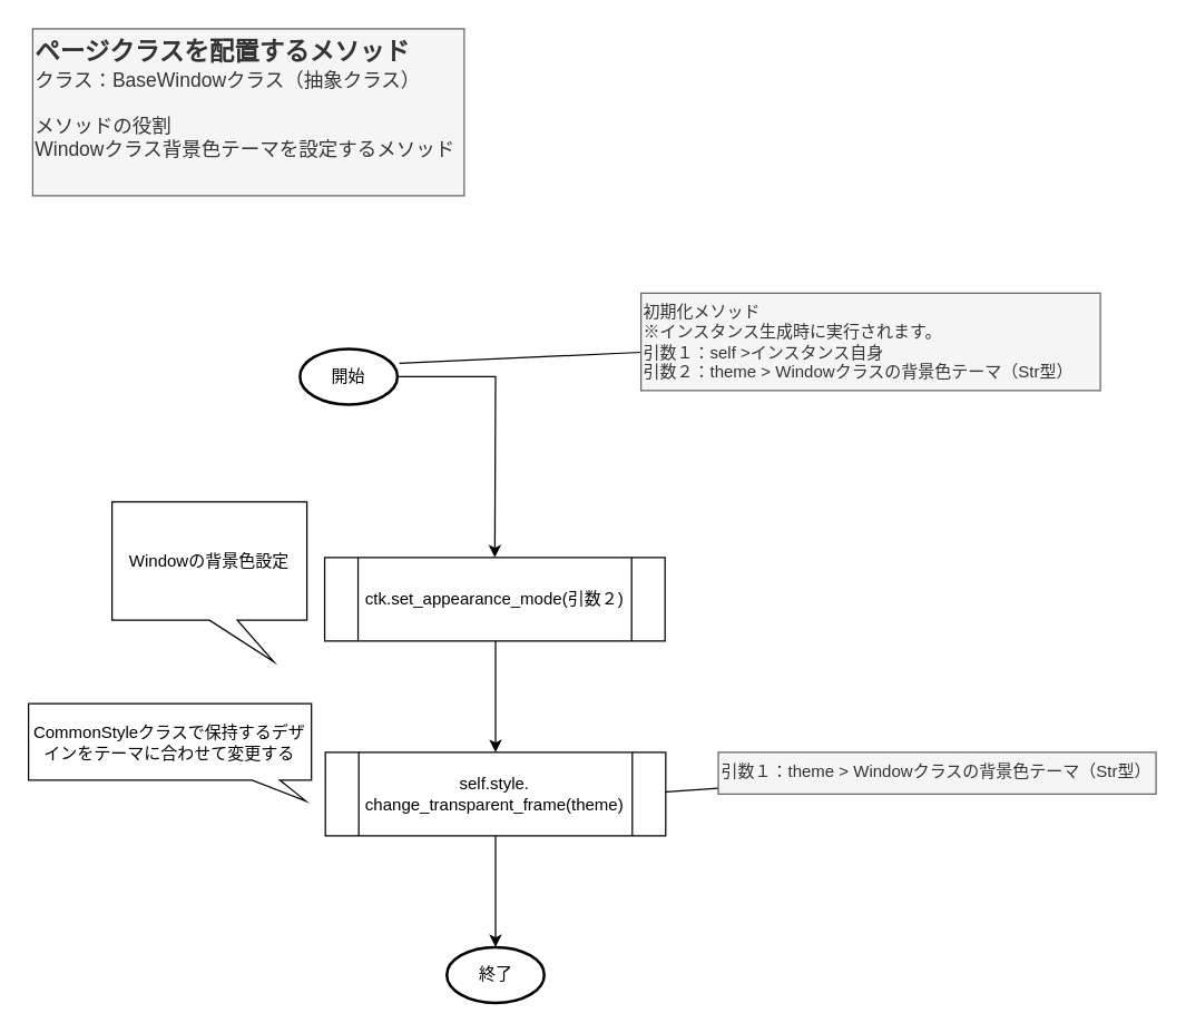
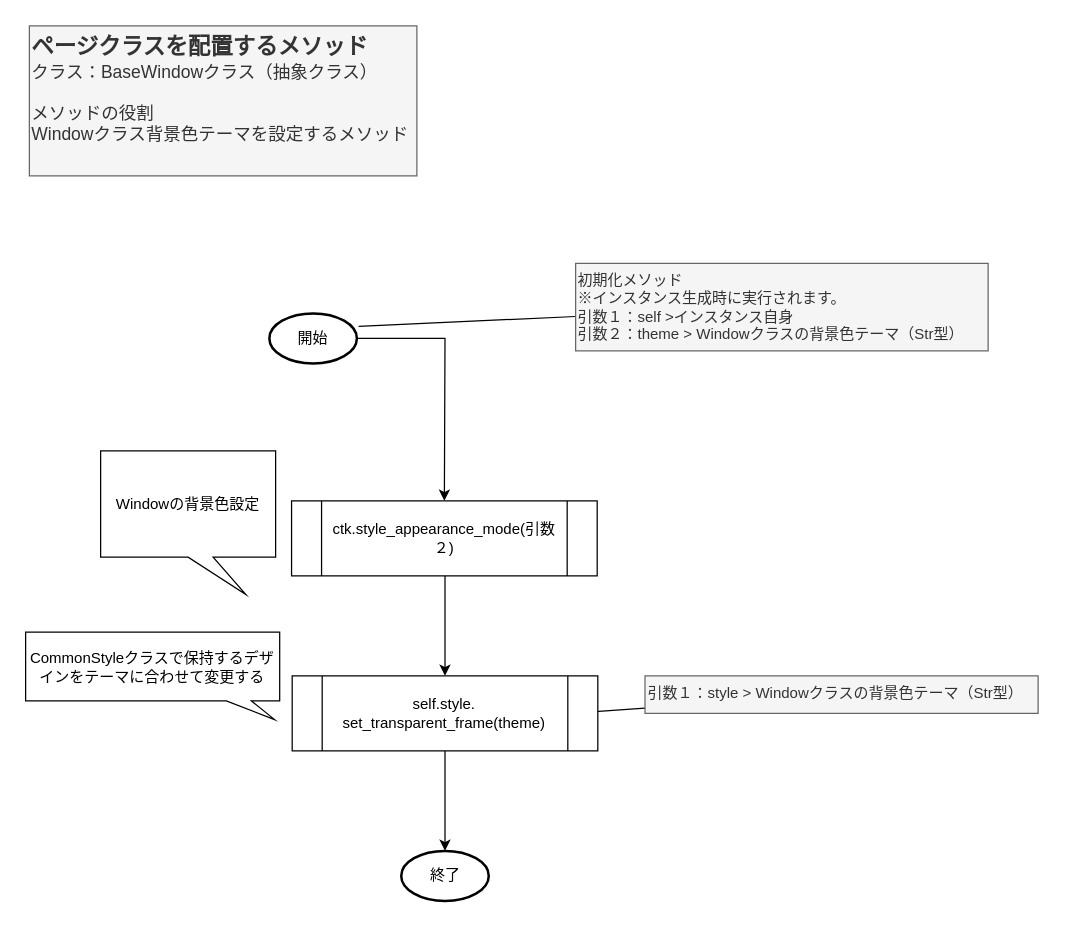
- <mxCell id="12" value="ctk.set_appearance_mode(引数２)" style="shape=process;whiteSpace=wrap;html=1;backgroundOutline=1;" vertex="1" parent="1"><mxGeometry x="232.75" y="400" width="244.5" height="60" as="geometry" /></mxCell>
+ <mxCell id="12" value="ctk.style_appearance_mode(引数２)" style="shape=process;whiteSpace=wrap;html=1;backgroundOutline=1;" vertex="1" parent="1"><mxGeometry x="232.75" y="400" width="244.5" height="60" as="geometry" /></mxCell>
- <mxCell id="11" value="引数１：theme &amp;gt; Windowクラスの背景色テーマ（Str型）" style="text;html=1;align=left;verticalAlign=top;whiteSpace=wrap;rounded=0;fillColor=#f5f5f5;fontColor=#333333;strokeColor=#666666;" parent="1" vertex="1"><mxGeometry x="515.5" y="540" width="314.5" height="30" as="geometry" /></mxCell>
+ <mxCell id="11" value="引数１：style &amp;gt; Windowクラスの背景色テーマ（Str型）" style="text;html=1;align=left;verticalAlign=top;whiteSpace=wrap;rounded=0;fillColor=#f5f5f5;fontColor=#333333;strokeColor=#666666;" parent="1" vertex="1"><mxGeometry x="515.5" y="540" width="314.5" height="30" as="geometry" /></mxCell>
- <mxCell id="13" value="self.style.&lt;br&gt;change_transparent_frame(theme)" style="shape=process;whiteSpace=wrap;html=1;backgroundOutline=1;" vertex="1" parent="1"><mxGeometry x="233.25" y="540" width="244.5" height="60" as="geometry" /></mxCell>
+ <mxCell id="13" value="self.style.&lt;br&gt;set_transparent_frame(theme)" style="shape=process;whiteSpace=wrap;html=1;backgroundOutline=1;" vertex="1" parent="1"><mxGeometry x="233.25" y="540" width="244.5" height="60" as="geometry" /></mxCell>
